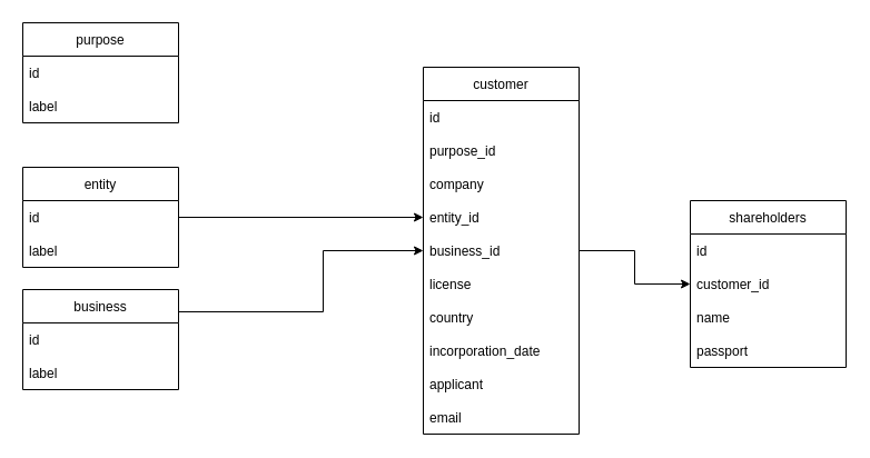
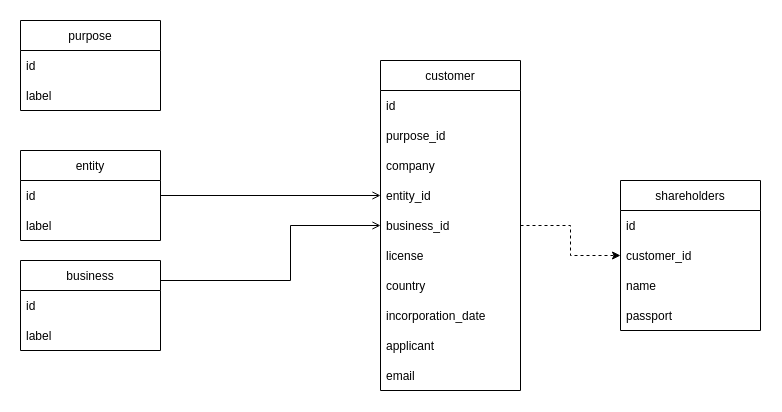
- <mxCell id="9" style="edgeStyle=orthogonalEdgeStyle;rounded=0;orthogonalLoop=1;jettySize=auto;html=1;" edge="1" parent="1" source="10" target="18"><mxGeometry relative="1" as="geometry" /></mxCell>
+ <mxCell id="9" style="edgeStyle=orthogonalEdgeStyle;rounded=0;orthogonalLoop=1;jettySize=auto;html=1;endArrow=open;" edge="1" parent="1" source="10" target="18"><mxGeometry relative="1" as="geometry" /></mxCell>
- <mxCell id="5" style="edgeStyle=orthogonalEdgeStyle;rounded=0;orthogonalLoop=1;jettySize=auto;html=1;" edge="1" parent="1" source="6" target="19"><mxGeometry relative="1" as="geometry"><Array as="points"><mxPoint x="290" y="280" /><mxPoint x="290" y="225" /></Array></mxGeometry></mxCell>
+ <mxCell id="5" style="edgeStyle=orthogonalEdgeStyle;rounded=0;orthogonalLoop=1;jettySize=auto;html=1;endArrow=open;" edge="1" parent="1" source="6" target="19"><mxGeometry relative="1" as="geometry"><Array as="points"><mxPoint x="290" y="280" /><mxPoint x="290" y="225" /></Array></mxGeometry></mxCell>
- <mxCell id="13" style="edgeStyle=orthogonalEdgeStyle;rounded=0;orthogonalLoop=1;jettySize=auto;html=1;" edge="1" parent="1" source="14" target="27"><mxGeometry relative="1" as="geometry" /></mxCell>
+ <mxCell id="13" style="edgeStyle=orthogonalEdgeStyle;rounded=0;orthogonalLoop=1;jettySize=auto;html=1;dashed=1;" edge="1" parent="1" source="14" target="27"><mxGeometry relative="1" as="geometry" /></mxCell>
